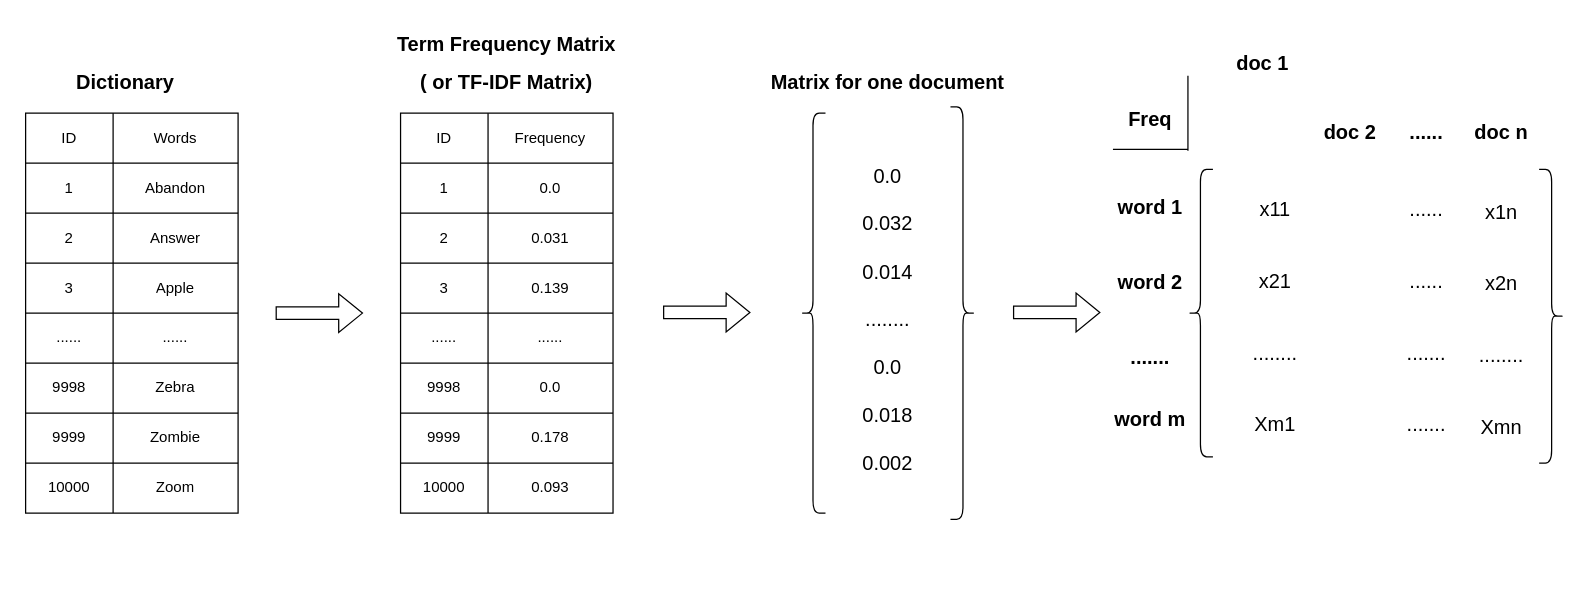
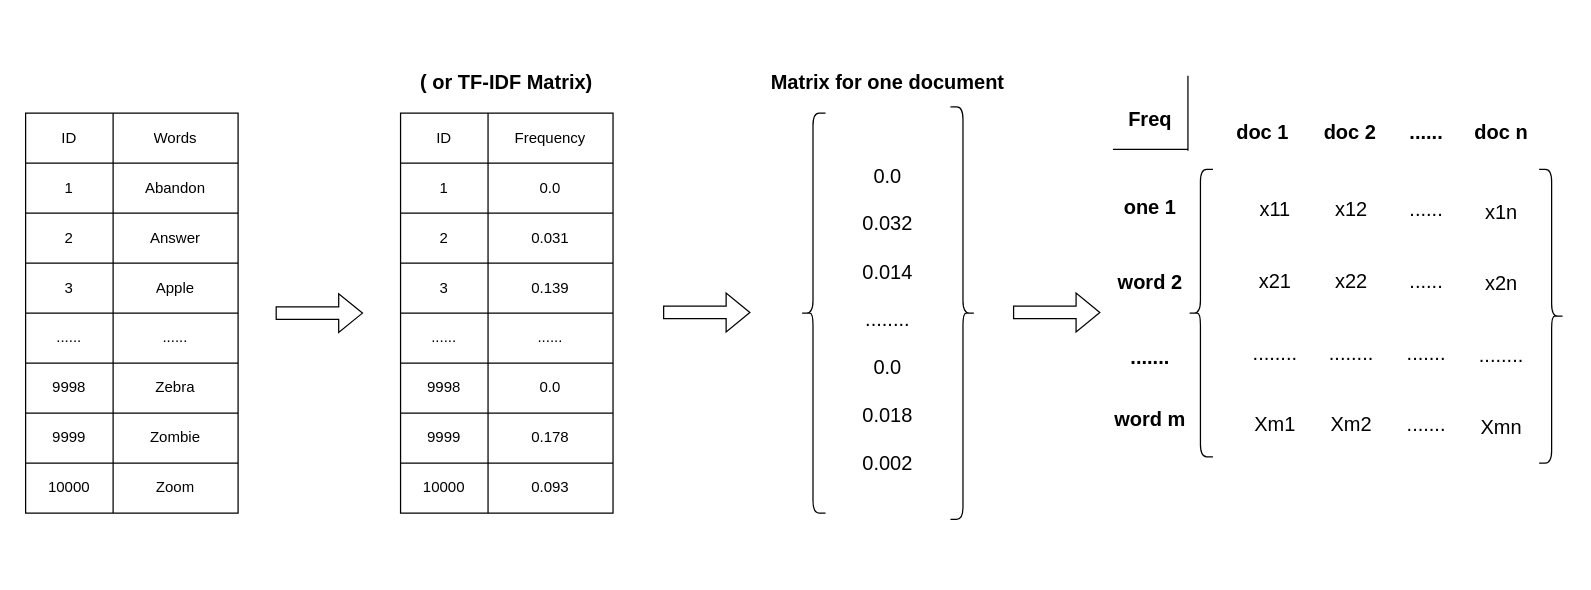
- <mxCell id="54" value="Term Frequency Matrix" style="text;html=1;strokeColor=none;fillColor=none;align=center;verticalAlign=middle;whiteSpace=wrap;rounded=0;fontSize=16;fontStyle=1" parent="1" vertex="1"><mxGeometry x="310" y="20" width="190" height="30" as="geometry" /></mxCell>
- <mxCell id="68" value="doc 1" style="text;html=1;strokeColor=none;fillColor=none;align=center;verticalAlign=middle;whiteSpace=wrap;rounded=0;fontSize=16;fontStyle=1" parent="1" vertex="1"><mxGeometry x="980" y="35" width="60" height="30" as="geometry" /></mxCell>
+ <mxCell id="68" value="doc 1" style="text;html=1;strokeColor=none;fillColor=none;align=center;verticalAlign=middle;whiteSpace=wrap;rounded=0;fontSize=16;fontStyle=1" parent="1" vertex="1"><mxGeometry x="980" y="90" width="60" height="30" as="geometry" /></mxCell>
- <mxCell id="53" value="Dictionary" style="text;html=1;strokeColor=none;fillColor=none;align=center;verticalAlign=middle;whiteSpace=wrap;rounded=0;fontSize=16;fontStyle=1" parent="1" vertex="1"><mxGeometry x="70" y="50" width="60" height="30" as="geometry" /></mxCell>
- <mxCell id="72" value="word 1" style="text;html=1;strokeColor=none;fillColor=none;align=center;verticalAlign=middle;whiteSpace=wrap;rounded=0;fontSize=16;fontStyle=1" parent="1" vertex="1"><mxGeometry x="890" y="150" width="60" height="30" as="geometry" /></mxCell>
+ <mxCell id="72" value="one 1" style="text;html=1;strokeColor=none;fillColor=none;align=center;verticalAlign=middle;whiteSpace=wrap;rounded=0;fontSize=16;fontStyle=1" parent="1" vertex="1"><mxGeometry x="890" y="150" width="60" height="30" as="geometry" /></mxCell>
+ <mxCell id="64" value="x12&lt;br&gt;&lt;br&gt;&lt;br&gt;x22&lt;br&gt;&lt;br&gt;&lt;br&gt;........&lt;br&gt;&lt;br&gt;&lt;br&gt;Xm2" style="text;html=1;strokeColor=none;fillColor=none;align=center;verticalAlign=middle;whiteSpace=wrap;rounded=0;fontSize=16;" parent="1" vertex="1"><mxGeometry x="1051" y="132.5" width="60" height="240" as="geometry" /></mxCell>
